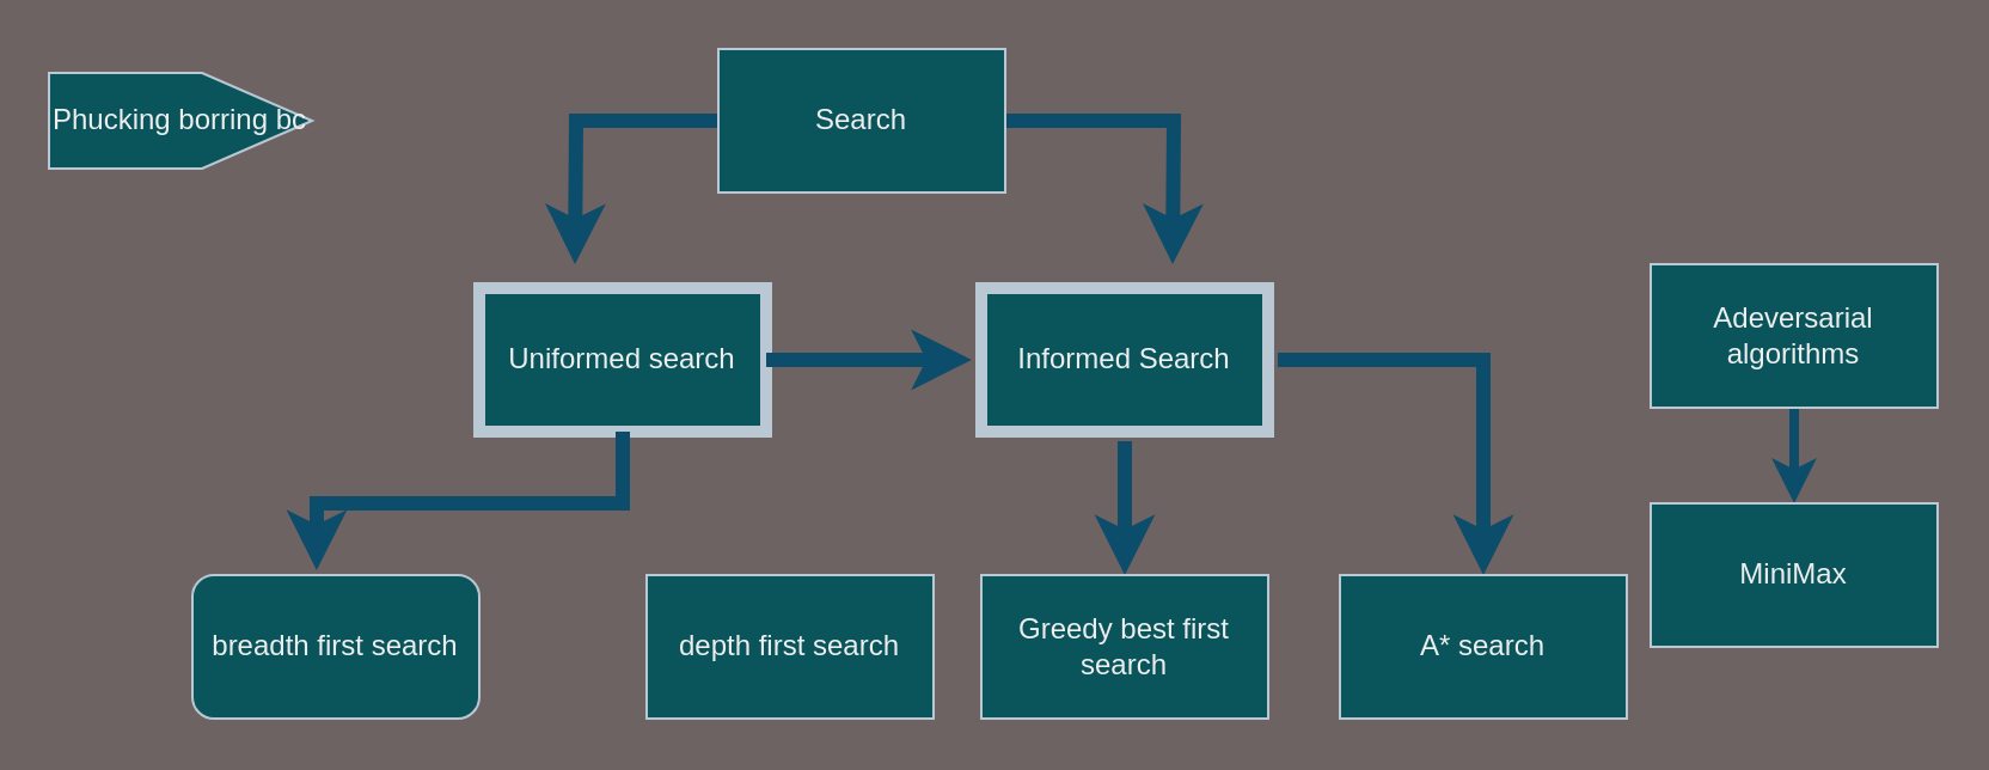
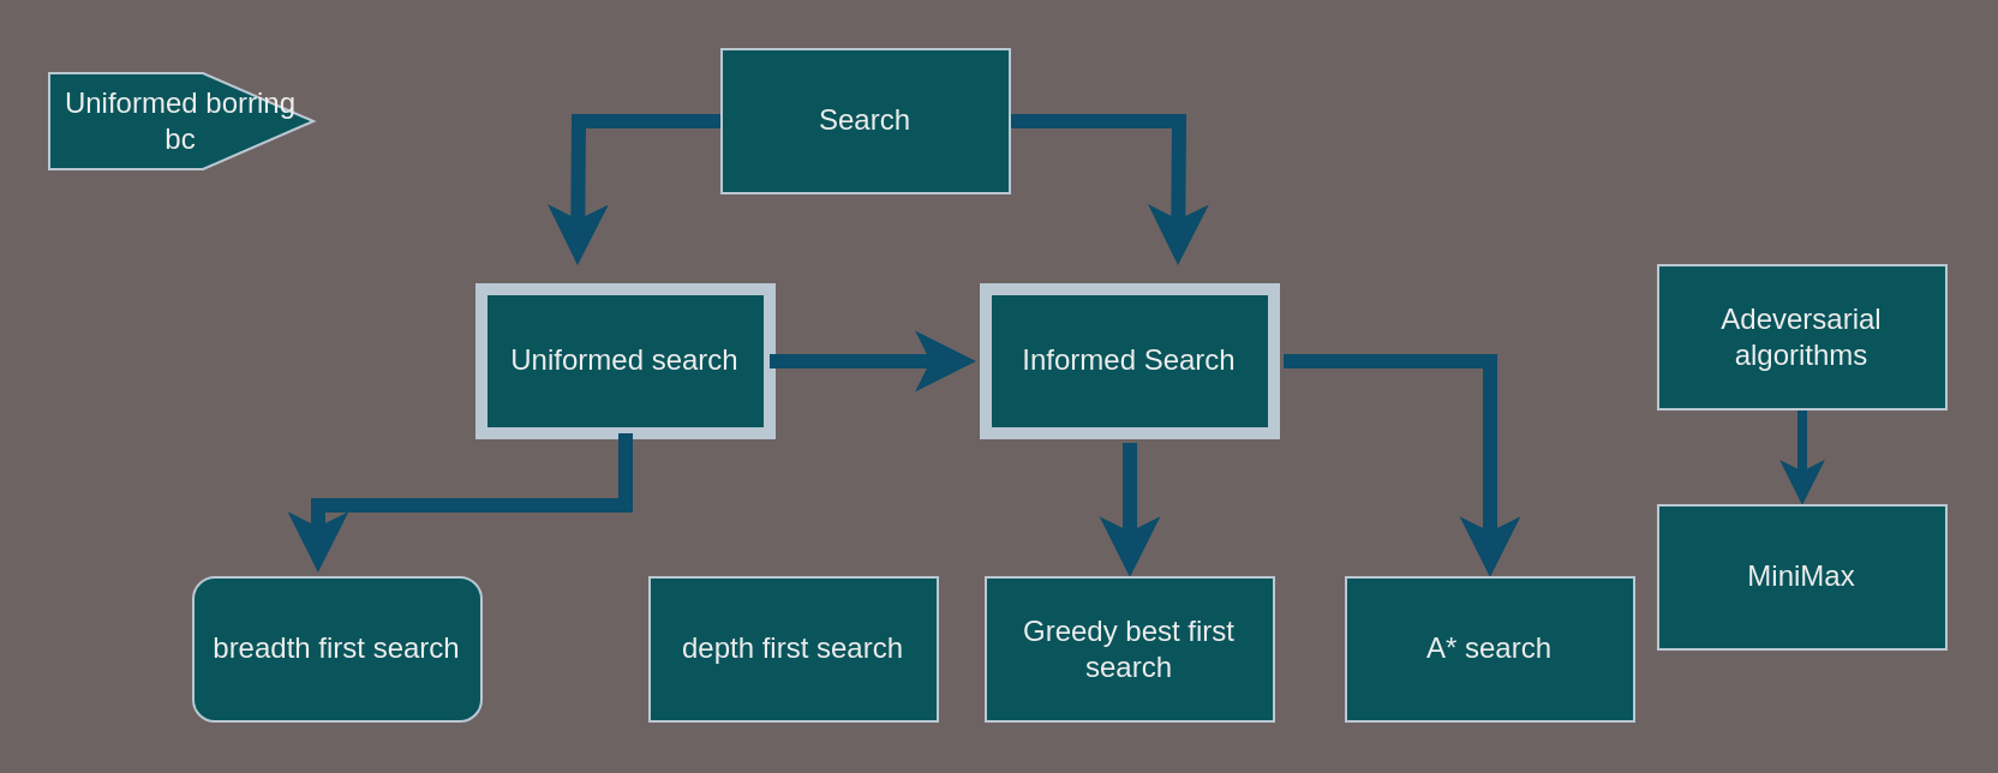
- <mxCell id="18" value="Phucking borring bc" style="shape=singleArrow;whiteSpace=wrap;html=1;arrowWidth=1;arrowSize=0.418;strokeColor=#BAC8D3;fontColor=#EEEEEE;fillColor=#09555B;" vertex="1" parent="1"><mxGeometry y="30" width="110" height="40" as="geometry" x="20" /></mxCell>
+ <mxCell id="18" value="Uniformed borring bc" style="shape=singleArrow;whiteSpace=wrap;html=1;arrowWidth=1;arrowSize=0.418;strokeColor=#BAC8D3;fontColor=#EEEEEE;fillColor=#09555B;" vertex="1" parent="1"><mxGeometry y="30" width="110" height="40" as="geometry" x="20" /></mxCell>
